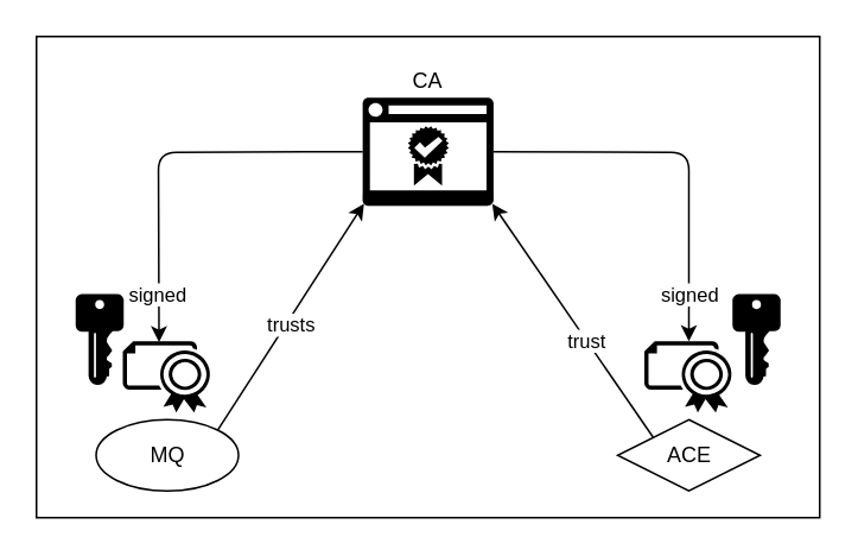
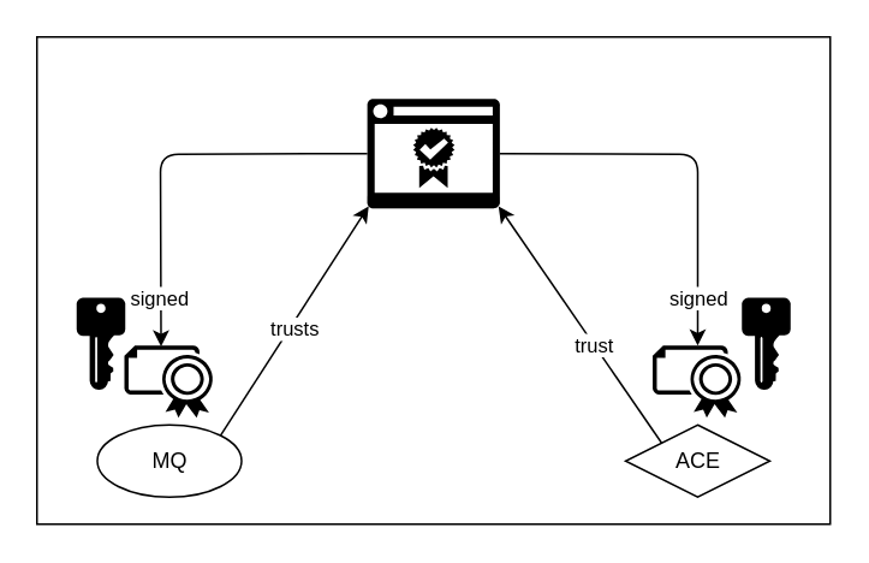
- <mxCell id="8" value="CA" style="text;html=1;strokeColor=none;fillColor=none;align=center;verticalAlign=middle;whiteSpace=wrap;rounded=0;" parent="6" vertex="1"><mxGeometry x="16.75" width="40" height="19.277" as="geometry" /></mxCell>
